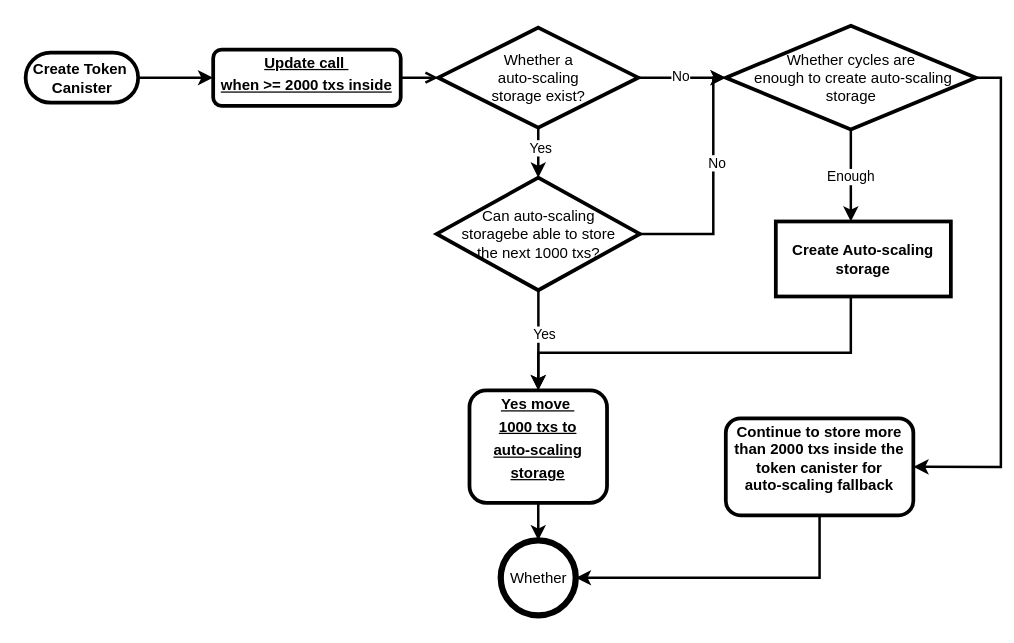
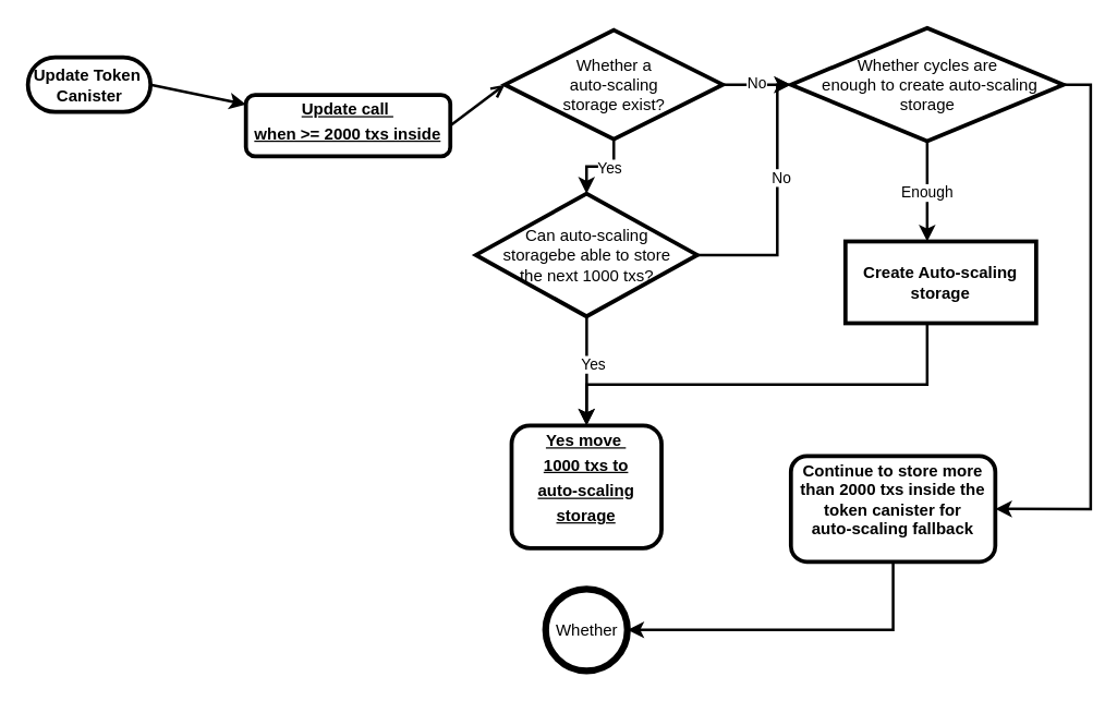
- <mxCell id="23" value="&lt;span style=&quot;font-weight: 700&quot;&gt;Create Token&amp;nbsp;&lt;/span&gt;&lt;br style=&quot;padding: 0px ; margin: 0px ; font-weight: 700&quot;&gt;&lt;span style=&quot;font-weight: 700&quot;&gt;Canister&lt;/span&gt;" style="html=1;dashed=0;whitespace=wrap;shape=mxgraph.dfd.start;strokeWidth=3;" parent="1" vertex="1"><mxGeometry x="20" y="41.5" width="90" height="40" as="geometry" /></mxCell>
+ <mxCell id="23" value="&lt;span style=&quot;font-weight: 700&quot;&gt;Update Token&amp;nbsp;&lt;/span&gt;&lt;br style=&quot;padding: 0px ; margin: 0px ; font-weight: 700&quot;&gt;&lt;span style=&quot;font-weight: 700&quot;&gt;Canister&lt;/span&gt;" style="html=1;dashed=0;whitespace=wrap;shape=mxgraph.dfd.start;strokeWidth=3;" parent="1" vertex="1"><mxGeometry x="20" y="41.5" width="90" height="40" as="geometry" /></mxCell>
- <mxCell id="2" value="&lt;p style=&quot;margin: 0px ; margin-top: 4px ; text-align: center ; text-decoration: underline&quot;&gt;Update call&amp;nbsp;&lt;/p&gt;&lt;p style=&quot;margin: 0px ; margin-top: 4px ; text-align: center ; text-decoration: underline&quot;&gt;when &amp;gt;= 2000 txs inside&lt;br&gt;&lt;br&gt;&lt;/p&gt;" style="verticalAlign=middle;align=center;overflow=fill;fontSize=12;fontFamily=Helvetica;html=1;rounded=1;fontStyle=1;strokeWidth=3;fillColor=none;" parent="1" vertex="1"><mxGeometry x="170" y="39" width="150" height="45" as="geometry" /></mxCell>
+ <mxCell id="2" value="&lt;p style=&quot;margin: 0px ; margin-top: 4px ; text-align: center ; text-decoration: underline&quot;&gt;Update call&amp;nbsp;&lt;/p&gt;&lt;p style=&quot;margin: 0px ; margin-top: 4px ; text-align: center ; text-decoration: underline&quot;&gt;when &amp;gt;= 2000 txs inside&lt;br&gt;&lt;br&gt;&lt;/p&gt;" style="verticalAlign=middle;align=center;overflow=fill;fontSize=12;fontFamily=Helvetica;html=1;rounded=1;fontStyle=1;strokeWidth=3;fillColor=none;" parent="1" vertex="1"><mxGeometry x="180" y="69" width="150" height="45" as="geometry" /></mxCell>
- <mxCell id="16" value="Whether&amp;nbsp;a &lt;br&gt;auto-scaling &lt;br&gt;storage&amp;nbsp;exist?" style="shape=rhombus;html=1;dashed=0;whitespace=wrap;perimeter=rhombusPerimeter;strokeWidth=3;" parent="1" vertex="1"><mxGeometry x="350" y="21.5" width="160" height="80" as="geometry" /></mxCell>
+ <mxCell id="16" value="Whether&amp;nbsp;a &lt;br&gt;auto-scaling &lt;br&gt;storage&amp;nbsp;exist?" style="shape=rhombus;html=1;dashed=0;whitespace=wrap;perimeter=rhombusPerimeter;strokeWidth=3;" parent="1" vertex="1"><mxGeometry x="370" y="21.5" width="160" height="80" as="geometry" /></mxCell>
- <mxCell id="3" value="" style="edgeStyle=orthogonalEdgeStyle;rounded=0;orthogonalLoop=1;jettySize=auto;html=1;strokeWidth=2;" parent="1" source="4" target="24" edge="1"><mxGeometry relative="1" as="geometry" /></mxCell>
